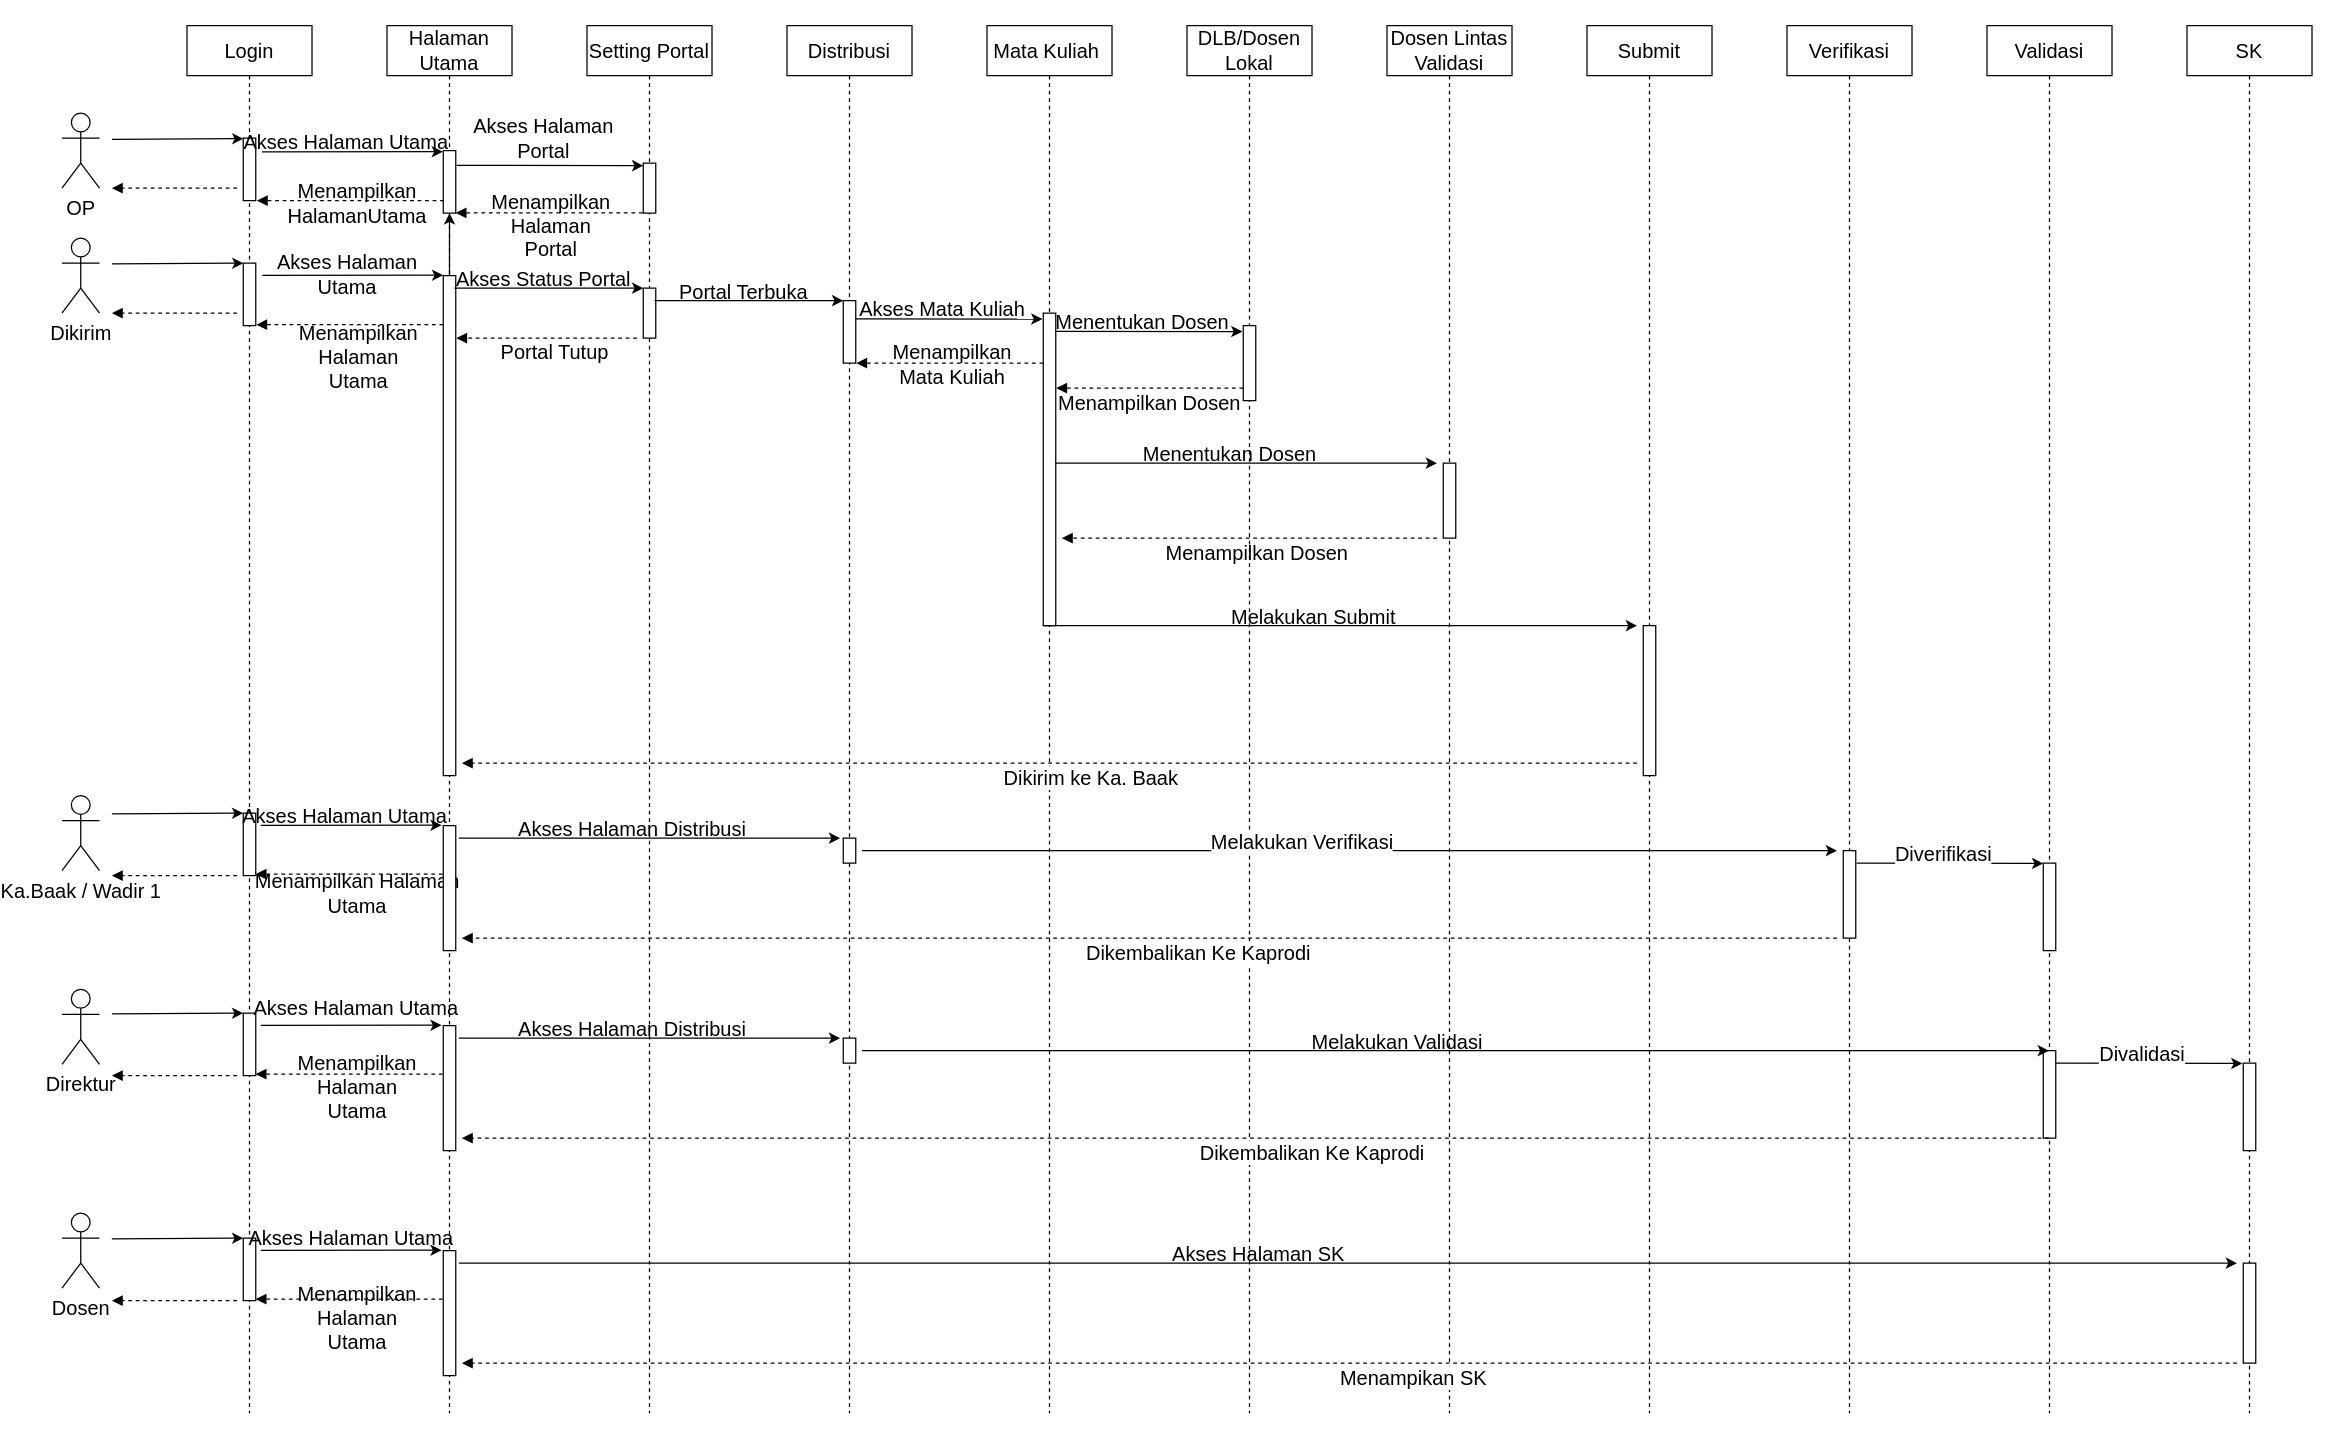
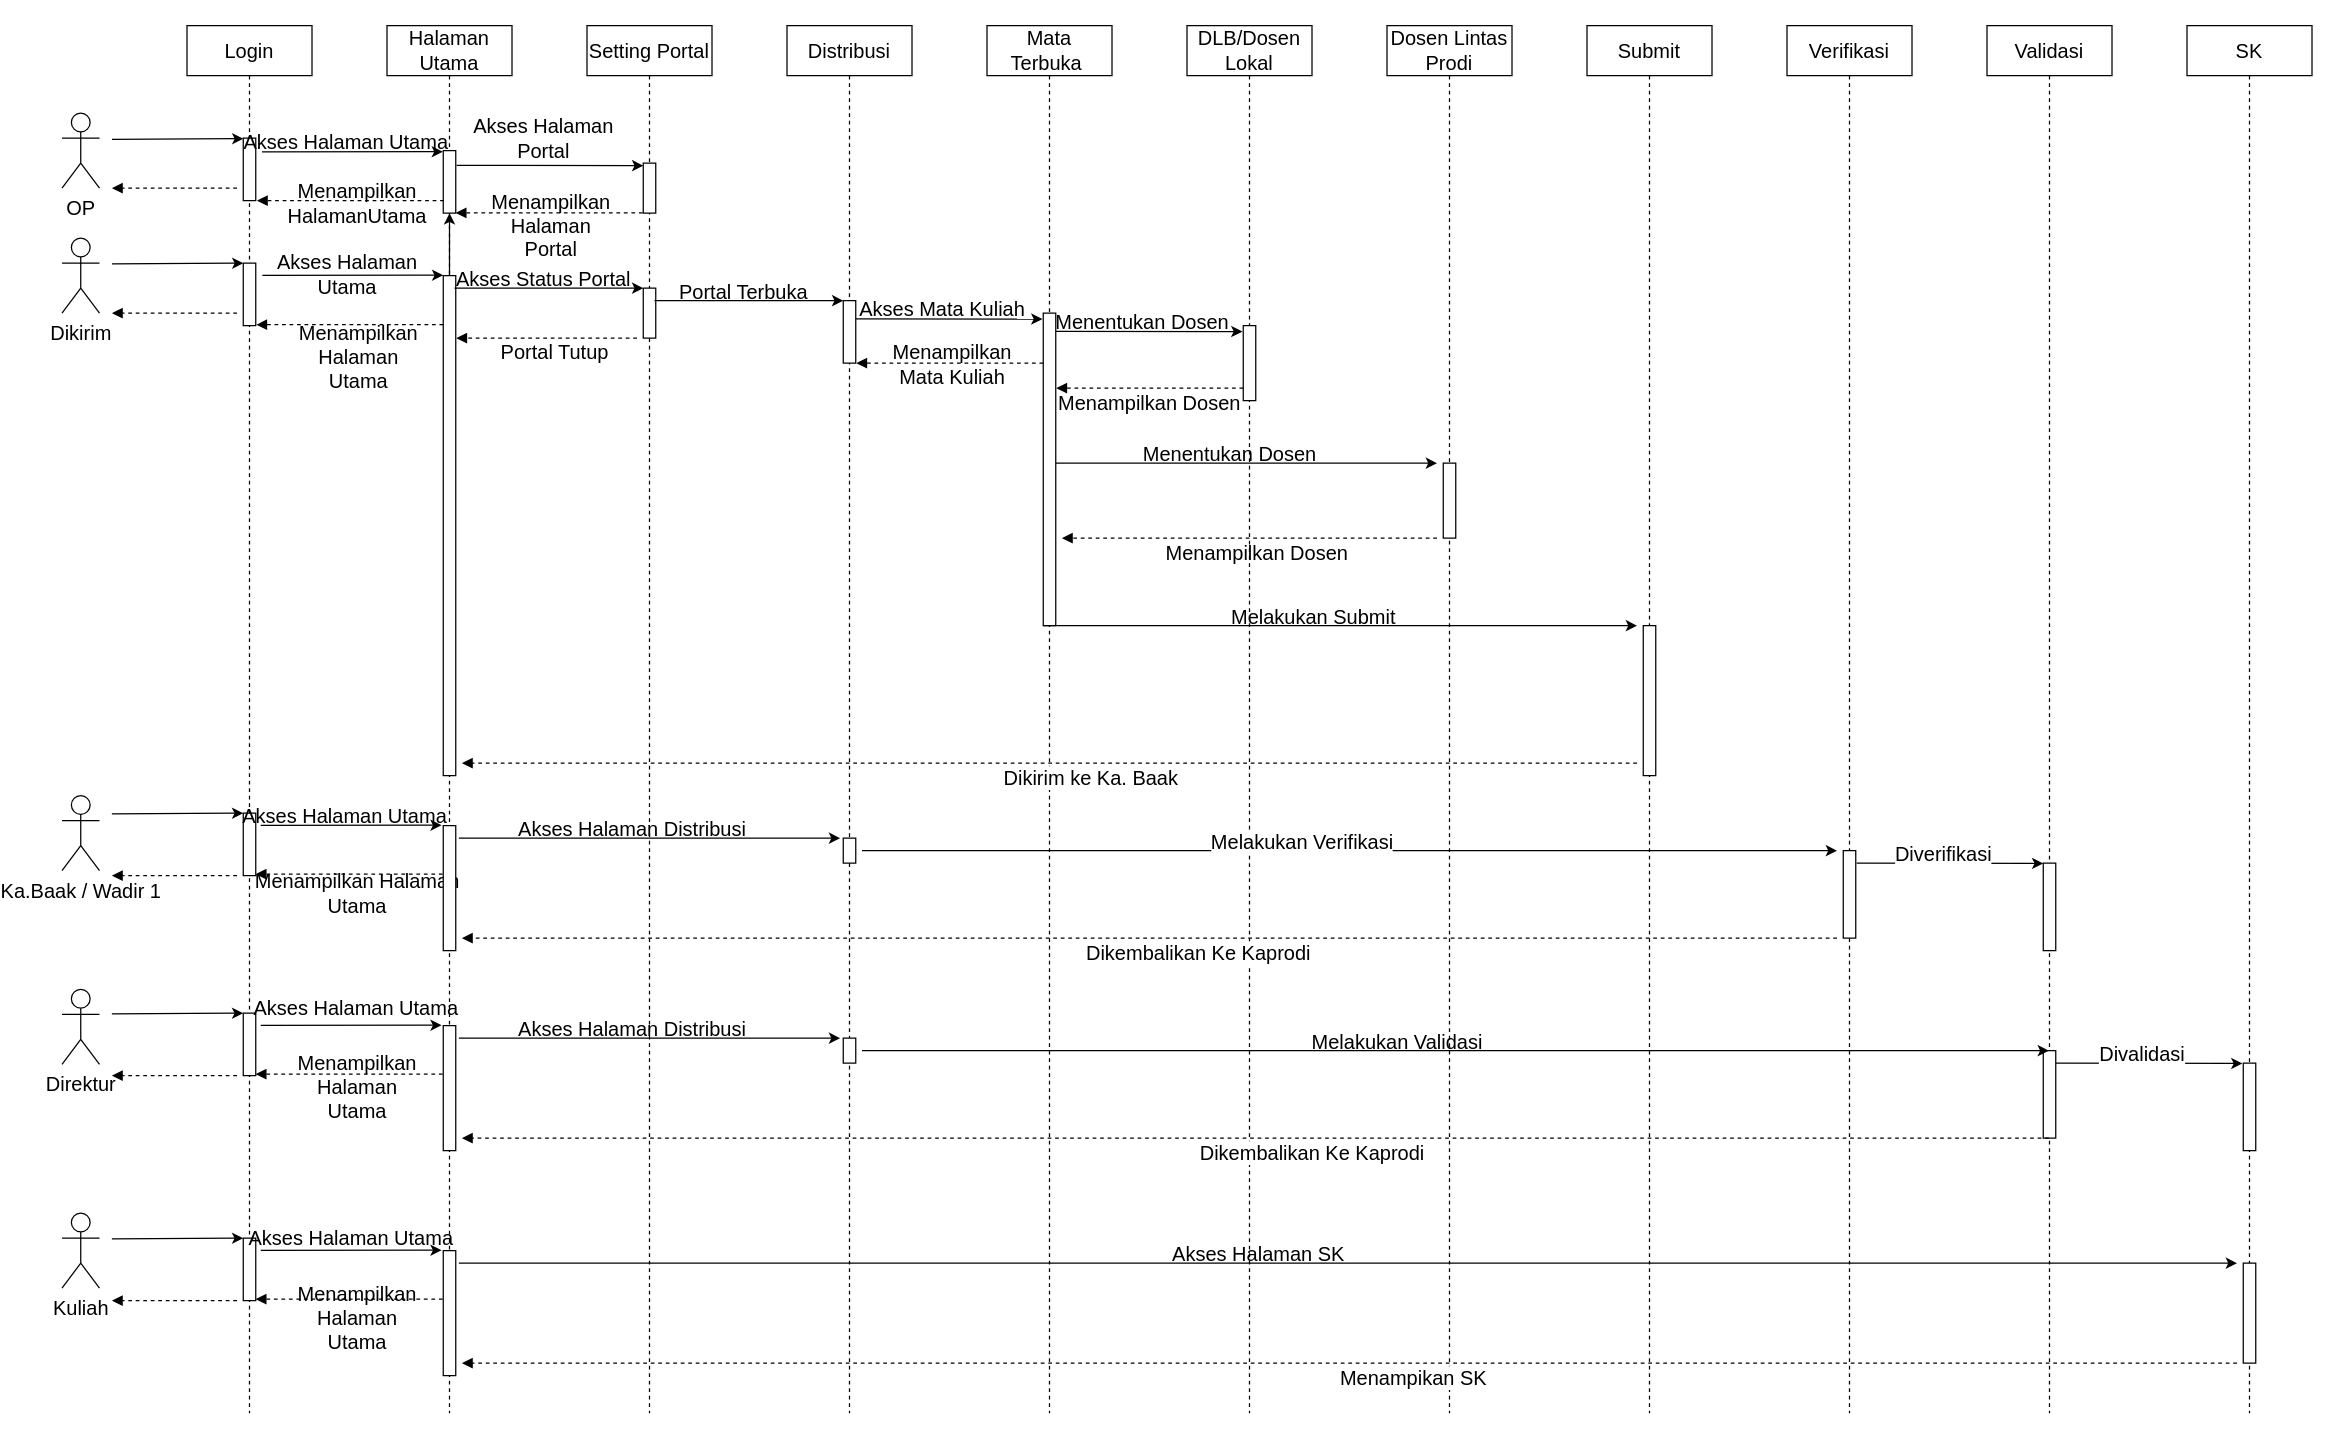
- <mxCell id="29" value="Mata Kuliah&amp;nbsp;" style="shape=umlLifeline;perimeter=lifelinePerimeter;whiteSpace=wrap;html=1;container=1;collapsible=0;recursiveResize=0;outlineConnect=0;fontSize=16;" vertex="1" parent="1"><mxGeometry x="760" y="20" width="100" height="1110" as="geometry" /></mxCell>
+ <mxCell id="29" value="Mata Terbuka&amp;nbsp;" style="shape=umlLifeline;perimeter=lifelinePerimeter;whiteSpace=wrap;html=1;container=1;collapsible=0;recursiveResize=0;outlineConnect=0;fontSize=16;" vertex="1" parent="1"><mxGeometry x="760" y="20" width="100" height="1110" as="geometry" /></mxCell>
- <mxCell id="32" value="Dosen Lintas Validasi" style="shape=umlLifeline;perimeter=lifelinePerimeter;whiteSpace=wrap;html=1;container=1;collapsible=0;recursiveResize=0;outlineConnect=0;fontSize=16;" vertex="1" parent="1"><mxGeometry x="1080" y="20" width="100" height="1110" as="geometry" /></mxCell>
+ <mxCell id="32" value="Dosen Lintas Prodi" style="shape=umlLifeline;perimeter=lifelinePerimeter;whiteSpace=wrap;html=1;container=1;collapsible=0;recursiveResize=0;outlineConnect=0;fontSize=16;" vertex="1" parent="1"><mxGeometry x="1080" y="20" width="100" height="1110" as="geometry" /></mxCell>
- <mxCell id="113" value="Dosen" style="shape=umlActor;verticalLabelPosition=bottom;verticalAlign=top;html=1;outlineConnect=0;fontSize=16;" vertex="1" parent="1"><mxGeometry x="20" y="970" width="30" height="60" as="geometry" /></mxCell>
+ <mxCell id="113" value="Kuliah" style="shape=umlActor;verticalLabelPosition=bottom;verticalAlign=top;html=1;outlineConnect=0;fontSize=16;" vertex="1" parent="1"><mxGeometry x="20" y="970" width="30" height="60" as="geometry" /></mxCell>
